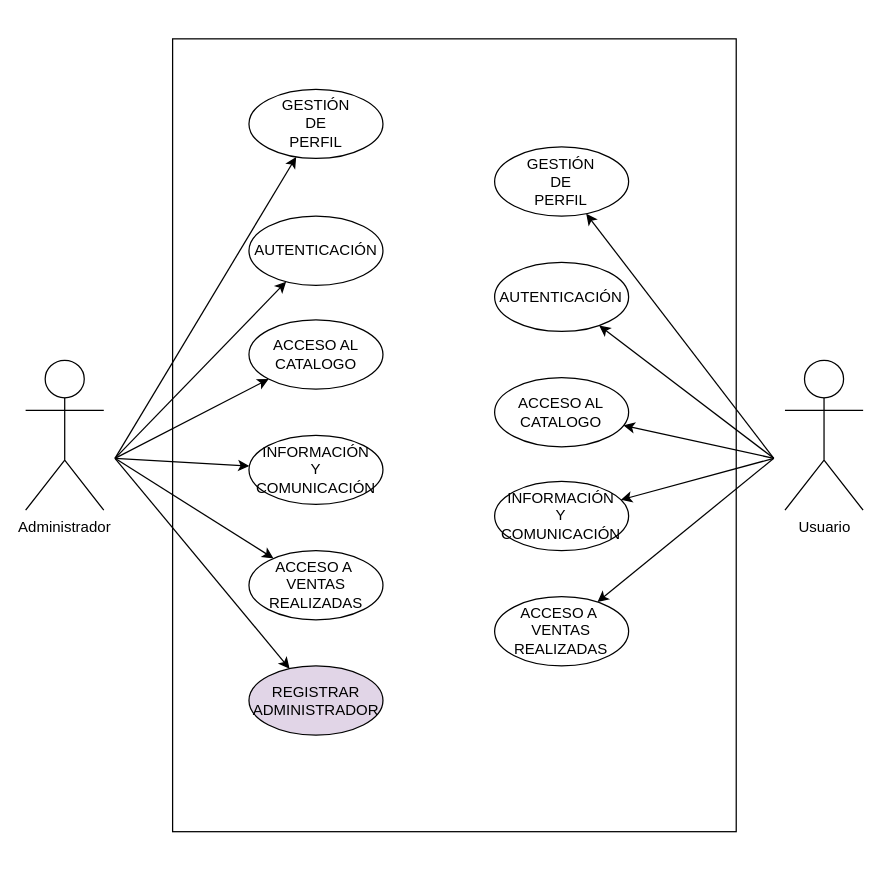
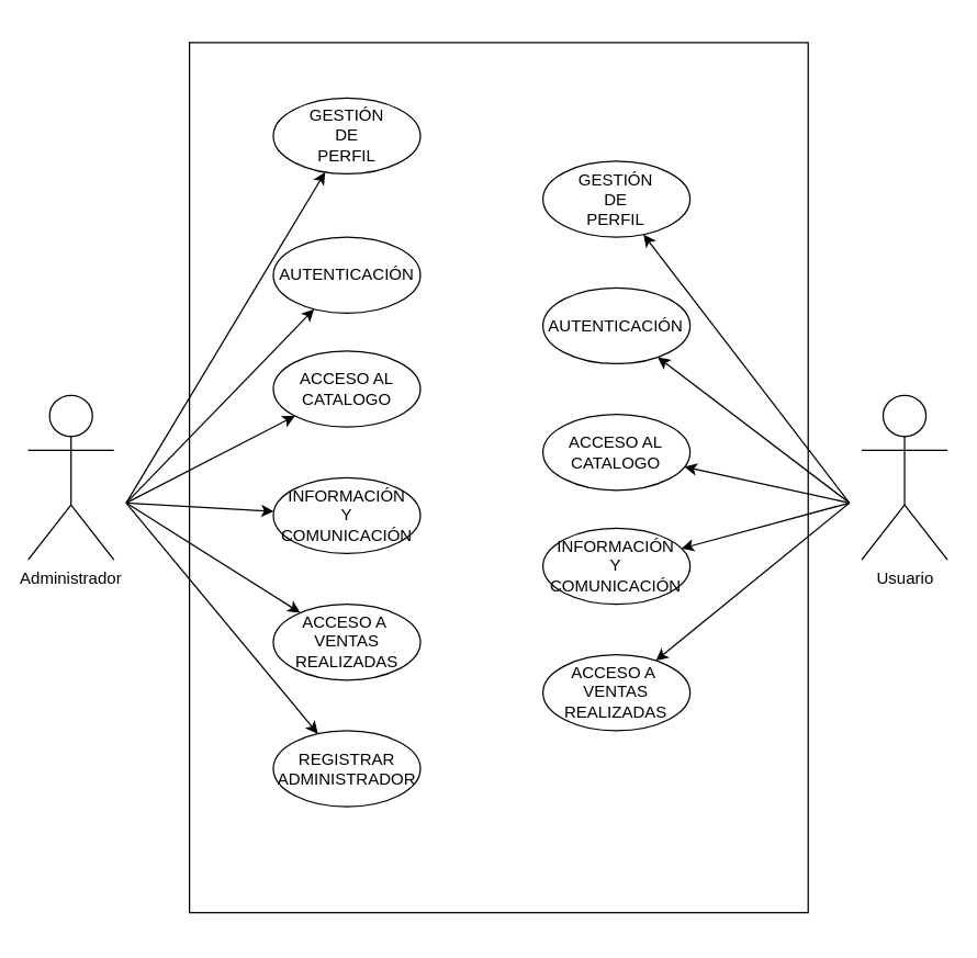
- <mxCell id="16" value="REGISTRAR ADMINISTRADOR" style="ellipse;whiteSpace=wrap;html=1;fillColor=#e1d5e7;" vertex="1" parent="2"><mxGeometry x="178.667" y="512.002" width="107.2" height="55.352" as="geometry" /></mxCell>
+ <mxCell id="16" value="REGISTRAR ADMINISTRADOR" style="ellipse;whiteSpace=wrap;html=1;" vertex="1" parent="2"><mxGeometry x="178.667" y="512.002" width="107.2" height="55.352" as="geometry" /></mxCell>
